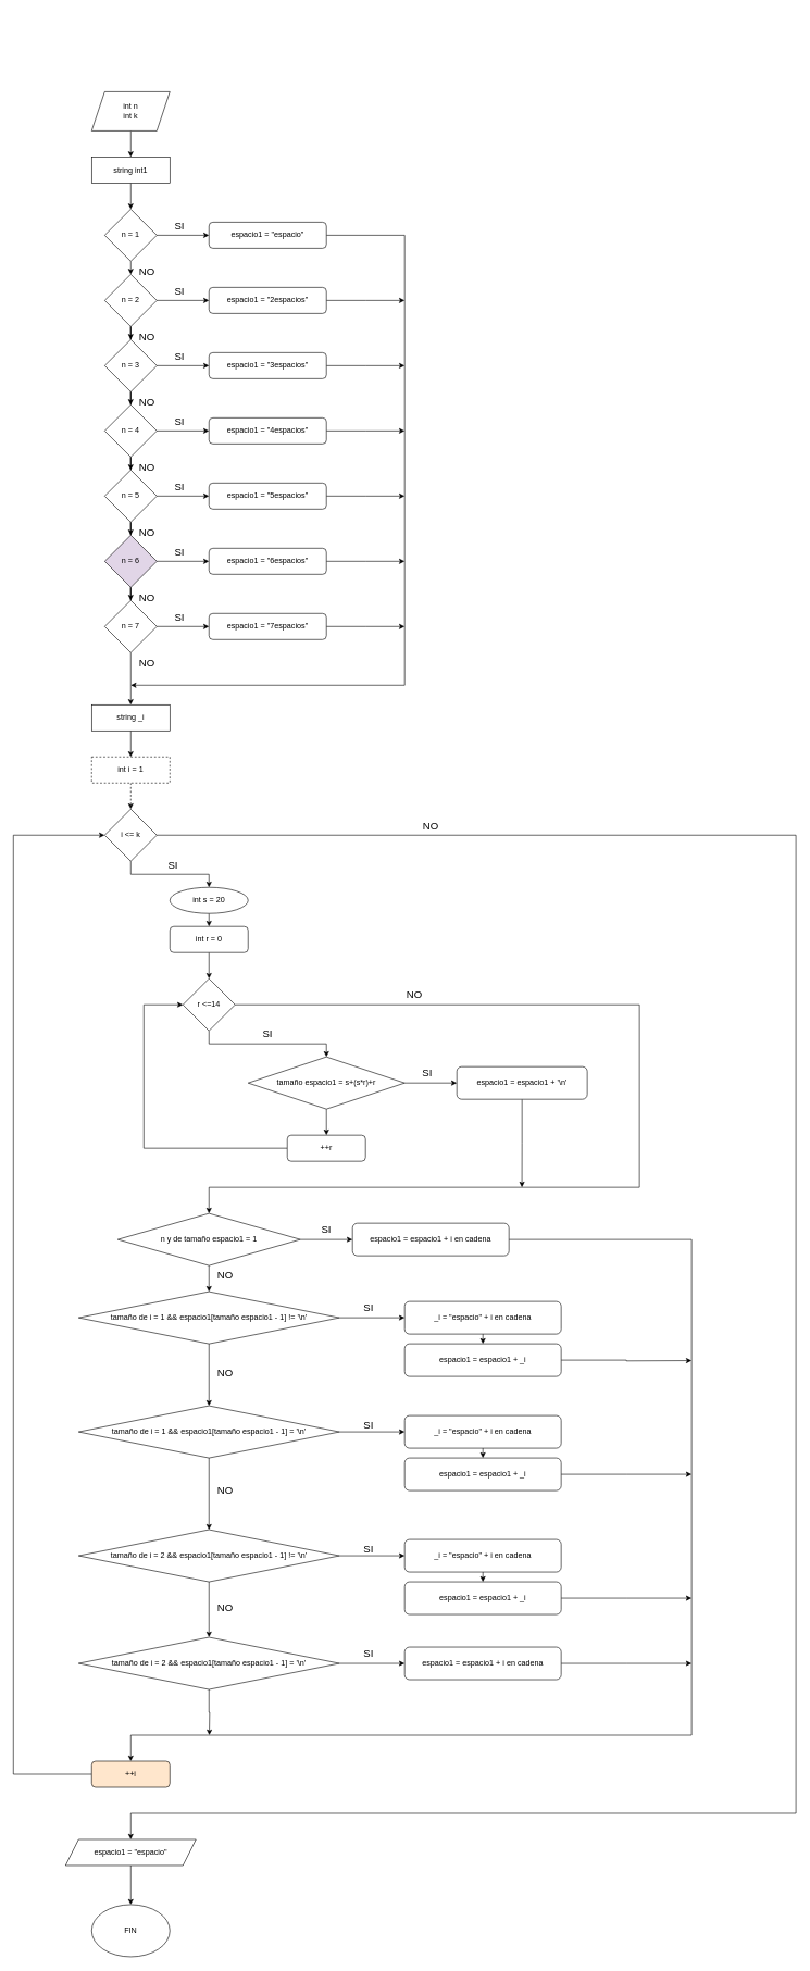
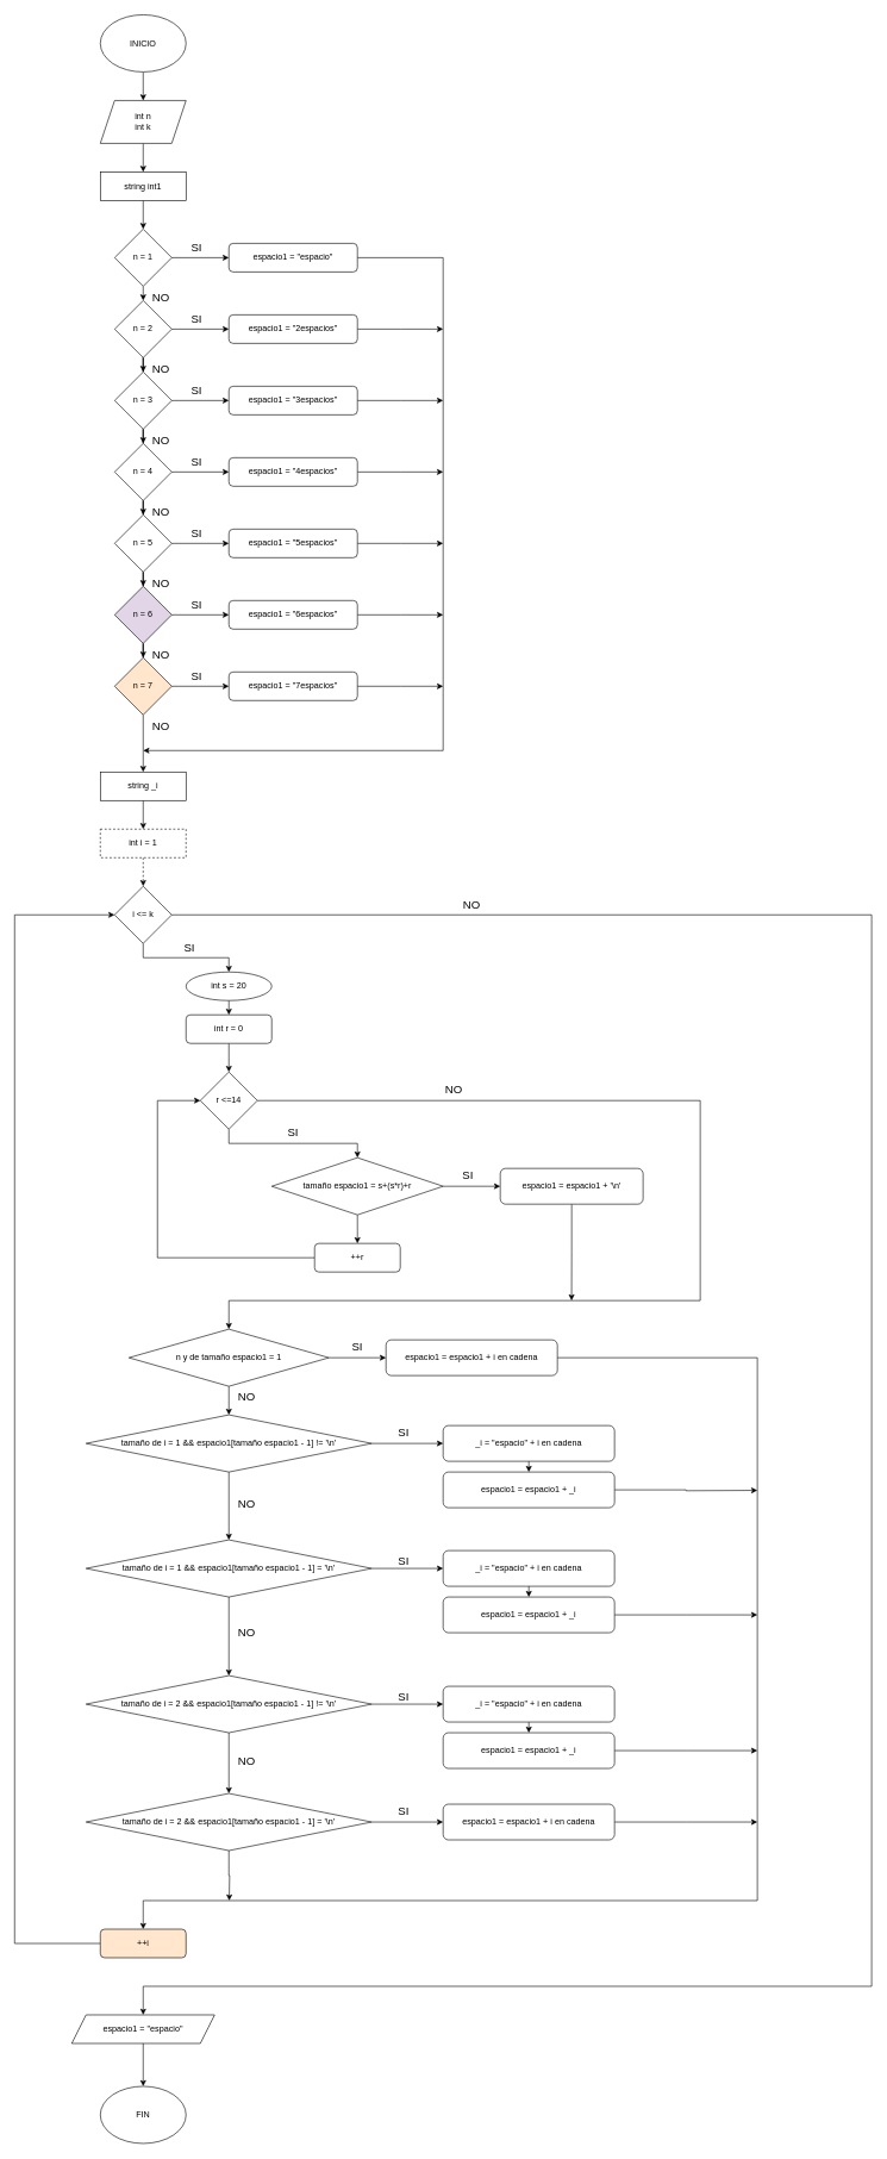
+ <mxCell id="3" value="INICIO" style="ellipse;whiteSpace=wrap;html=1;" vertex="1" parent="1"><mxGeometry x="140" y="20" width="120" height="80" as="geometry" /></mxCell>
+ <mxCell id="2" value="" style="edgeStyle=orthogonalEdgeStyle;rounded=0;orthogonalLoop=1;jettySize=auto;html=1;" edge="1" parent="1" source="3" target="5"><mxGeometry relative="1" as="geometry" /></mxCell>
- <mxCell id="27" value="n = 7" style="rhombus;whiteSpace=wrap;html=1;" vertex="1" parent="1"><mxGeometry x="160" y="920" width="80" height="80" as="geometry" /></mxCell>
+ <mxCell id="27" value="n = 7" style="rhombus;whiteSpace=wrap;html=1;fillColor=#ffe6cc;" vertex="1" parent="1"><mxGeometry x="160" y="920" width="80" height="80" as="geometry" /></mxCell>
